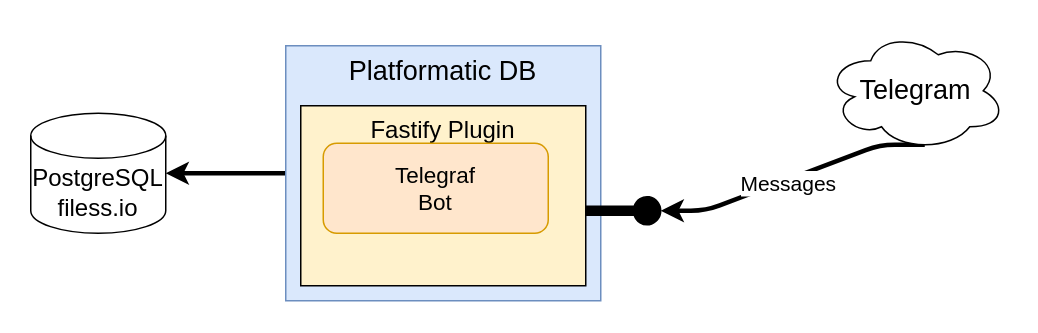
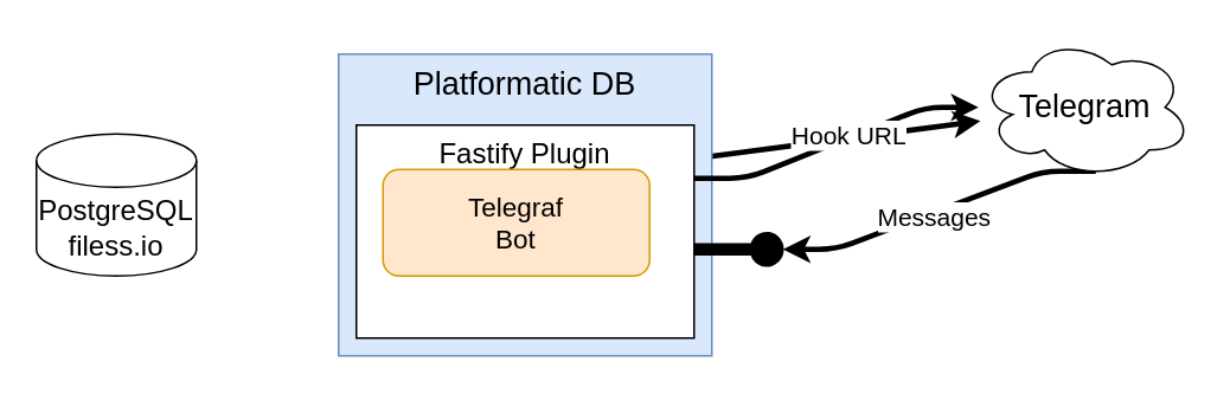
- <mxCell id="9" value="Fastify Plugin" style="rounded=0;whiteSpace=wrap;html=1;verticalAlign=top;fontSize=16;fillColor=#fff2cc;" vertex="1" parent="1"><mxGeometry x="200" y="70" width="190" height="120" as="geometry" /></mxCell>
+ <mxCell id="9" value="Fastify Plugin" style="rounded=0;whiteSpace=wrap;html=1;verticalAlign=top;fontSize=16;" vertex="1" parent="1"><mxGeometry x="200" y="70" width="190" height="120" as="geometry" /></mxCell>
+ <mxCell id="7" style="edgeStyle=entityRelationEdgeStyle;html=1;exitX=1;exitY=0.25;exitDx=0;exitDy=0;strokeWidth=3;fontSize=18;" edge="1" parent="1" source="9" target="4"><mxGeometry relative="1" as="geometry" /></mxCell>
+ <mxCell id="8" value="Hook URL" style="edgeLabel;html=1;align=center;verticalAlign=middle;resizable=0;points=[];fontSize=14;" vertex="1" connectable="0" parent="7"><mxGeometry x="0.101" y="2" relative="1" as="geometry"><mxPoint as="offset" /></mxGeometry></mxCell>
- <mxCell id="5" style="edgeStyle=none;html=1;exitX=0;exitY=0.5;exitDx=0;exitDy=0;fontSize=15;strokeWidth=3;" edge="1" parent="1" source="6" target="11"><mxGeometry relative="1" as="geometry" /></mxCell>
+ <mxCell id="5" style="edgeStyle=none;html=1;exitX=0;exitY=0.5;exitDx=0;exitDy=0;fontSize=15;strokeWidth=3;" edge="1" parent="1" source="6" target="4"><mxGeometry relative="1" as="geometry" /></mxCell>
